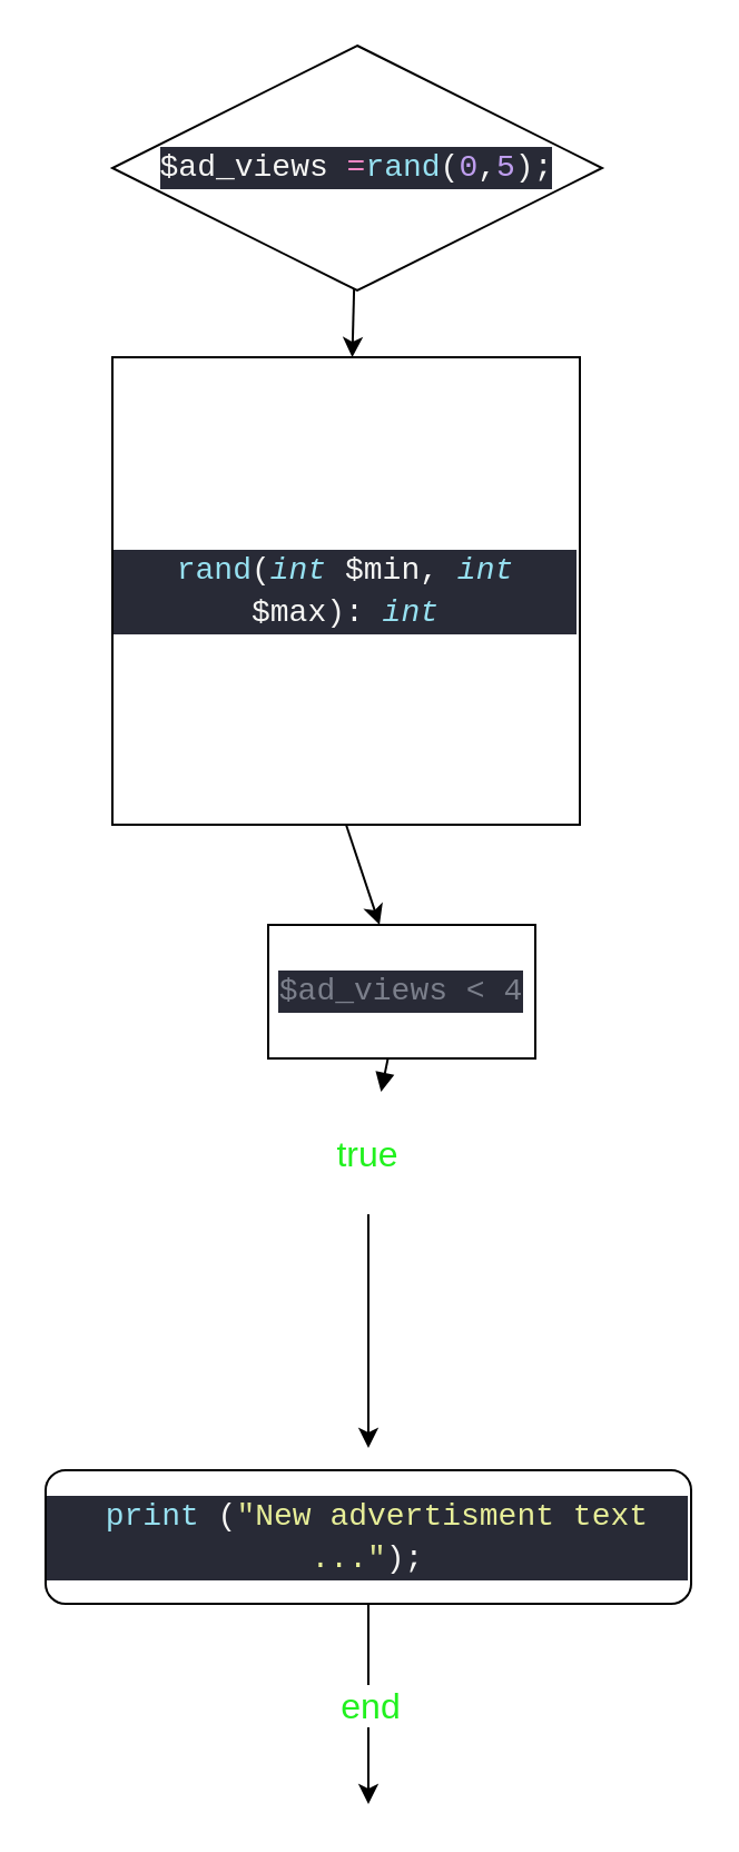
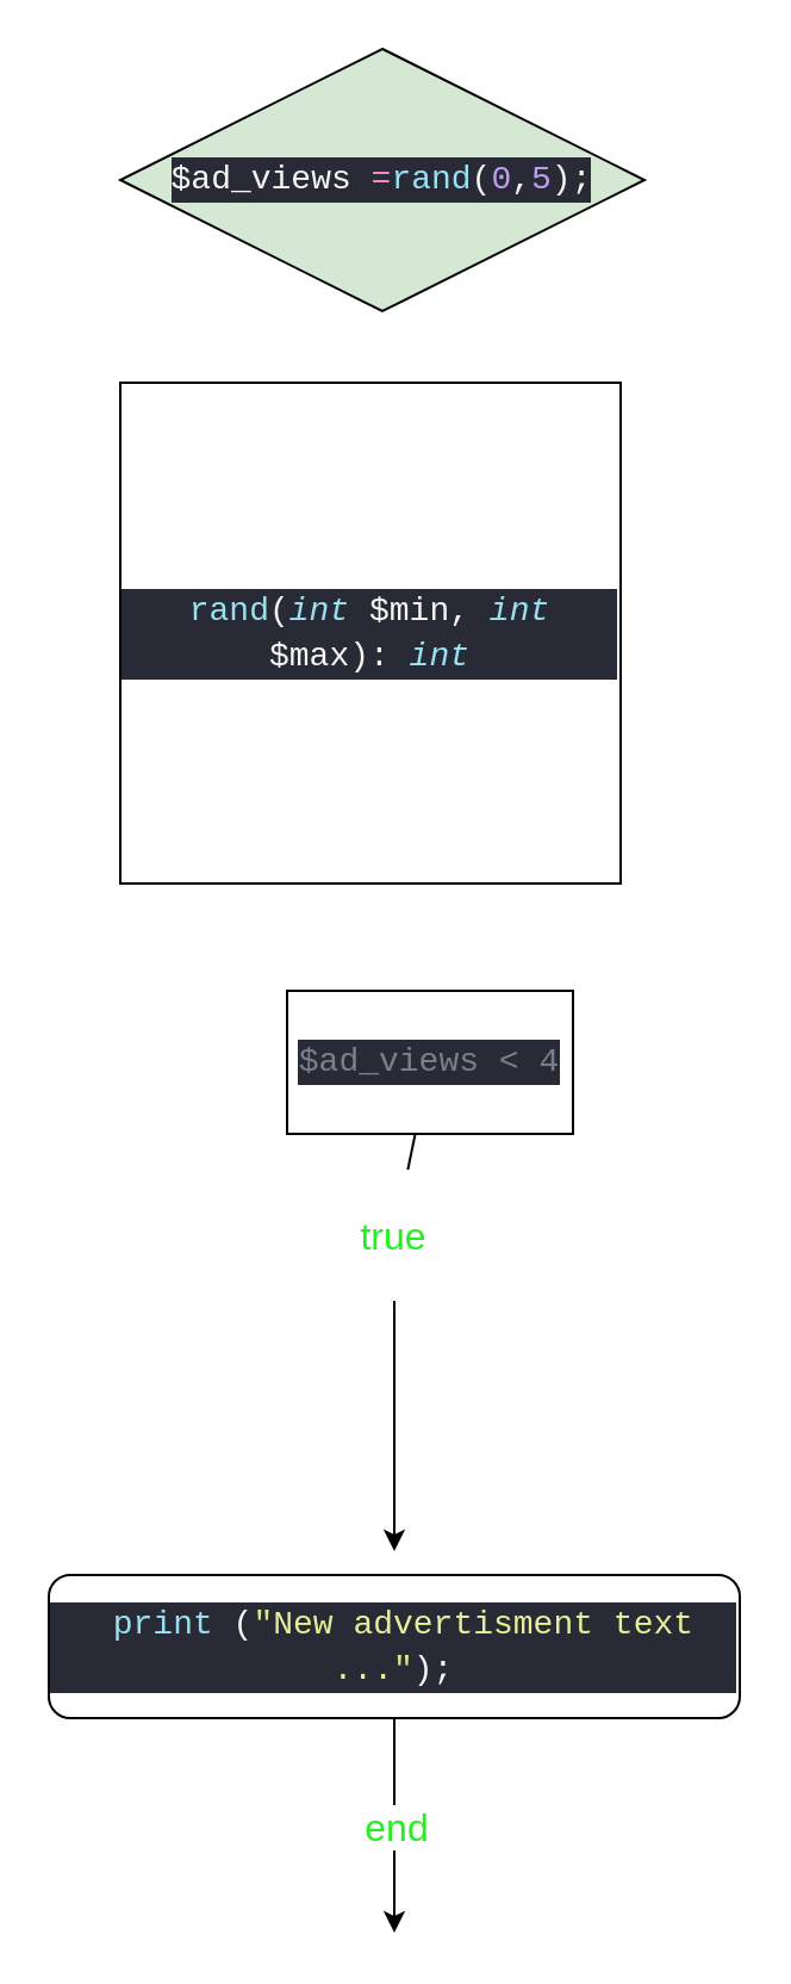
- <mxCell id="7" value="&lt;div style=&quot;color: rgb(246, 246, 244); background-color: rgb(40, 42, 54); font-family: Consolas, &amp;quot;Courier New&amp;quot;, monospace; font-size: 14px; line-height: 19px;&quot;&gt;$ad_views &lt;span style=&quot;color: #f286c4;&quot;&gt;=&lt;/span&gt;&lt;span style=&quot;color: #97e1f1;&quot;&gt;rand&lt;/span&gt;(&lt;span style=&quot;color: #bf9eee;&quot;&gt;0&lt;/span&gt;,&lt;span style=&quot;color: #bf9eee;&quot;&gt;5&lt;/span&gt;);&lt;/div&gt;" style="rhombus;whiteSpace=wrap;html=1;" vertex="1" parent="1"><mxGeometry x="50" width="220" height="110" as="geometry" y="20" /></mxCell>
+ <mxCell id="7" value="&lt;div style=&quot;color: rgb(246, 246, 244); background-color: rgb(40, 42, 54); font-family: Consolas, &amp;quot;Courier New&amp;quot;, monospace; font-size: 14px; line-height: 19px;&quot;&gt;$ad_views &lt;span style=&quot;color: #f286c4;&quot;&gt;=&lt;/span&gt;&lt;span style=&quot;color: #97e1f1;&quot;&gt;rand&lt;/span&gt;(&lt;span style=&quot;color: #bf9eee;&quot;&gt;0&lt;/span&gt;,&lt;span style=&quot;color: #bf9eee;&quot;&gt;5&lt;/span&gt;);&lt;/div&gt;" style="rhombus;whiteSpace=wrap;html=1;fillColor=#d5e8d4;" vertex="1" parent="1"><mxGeometry x="50" width="220" height="110" as="geometry" y="20" /></mxCell>
- <mxCell id="6" value="" style="edgeStyle=none;html=1;" edge="1" parent="1" source="7" target="5"><mxGeometry relative="1" as="geometry" /></mxCell>
- <mxCell id="2" value="" style="edgeStyle=none;html=1;exitX=0.5;exitY=1;exitDx=0;exitDy=0;" edge="1" parent="1" source="5" target="4"><mxGeometry relative="1" as="geometry"><mxPoint x="120" y="280" as="targetPoint" /></mxGeometry></mxCell>
- <mxCell id="8" value="" style="edgeStyle=none;html=1;fontColor=#321DF0;endArrow=block;" edge="1" parent="1" source="4" target="9"><mxGeometry relative="1" as="geometry"><mxPoint x="165" y="480" as="sourcePoint" /><mxPoint x="165" y="560" as="targetPoint" /></mxGeometry></mxCell>
+ <mxCell id="8" value="" style="edgeStyle=none;html=1;fontColor=#321DF0;endArrow=none;" edge="1" parent="1" source="4" target="9"><mxGeometry relative="1" as="geometry"><mxPoint x="165" y="480" as="sourcePoint" /><mxPoint x="165" y="560" as="targetPoint" /></mxGeometry></mxCell>
